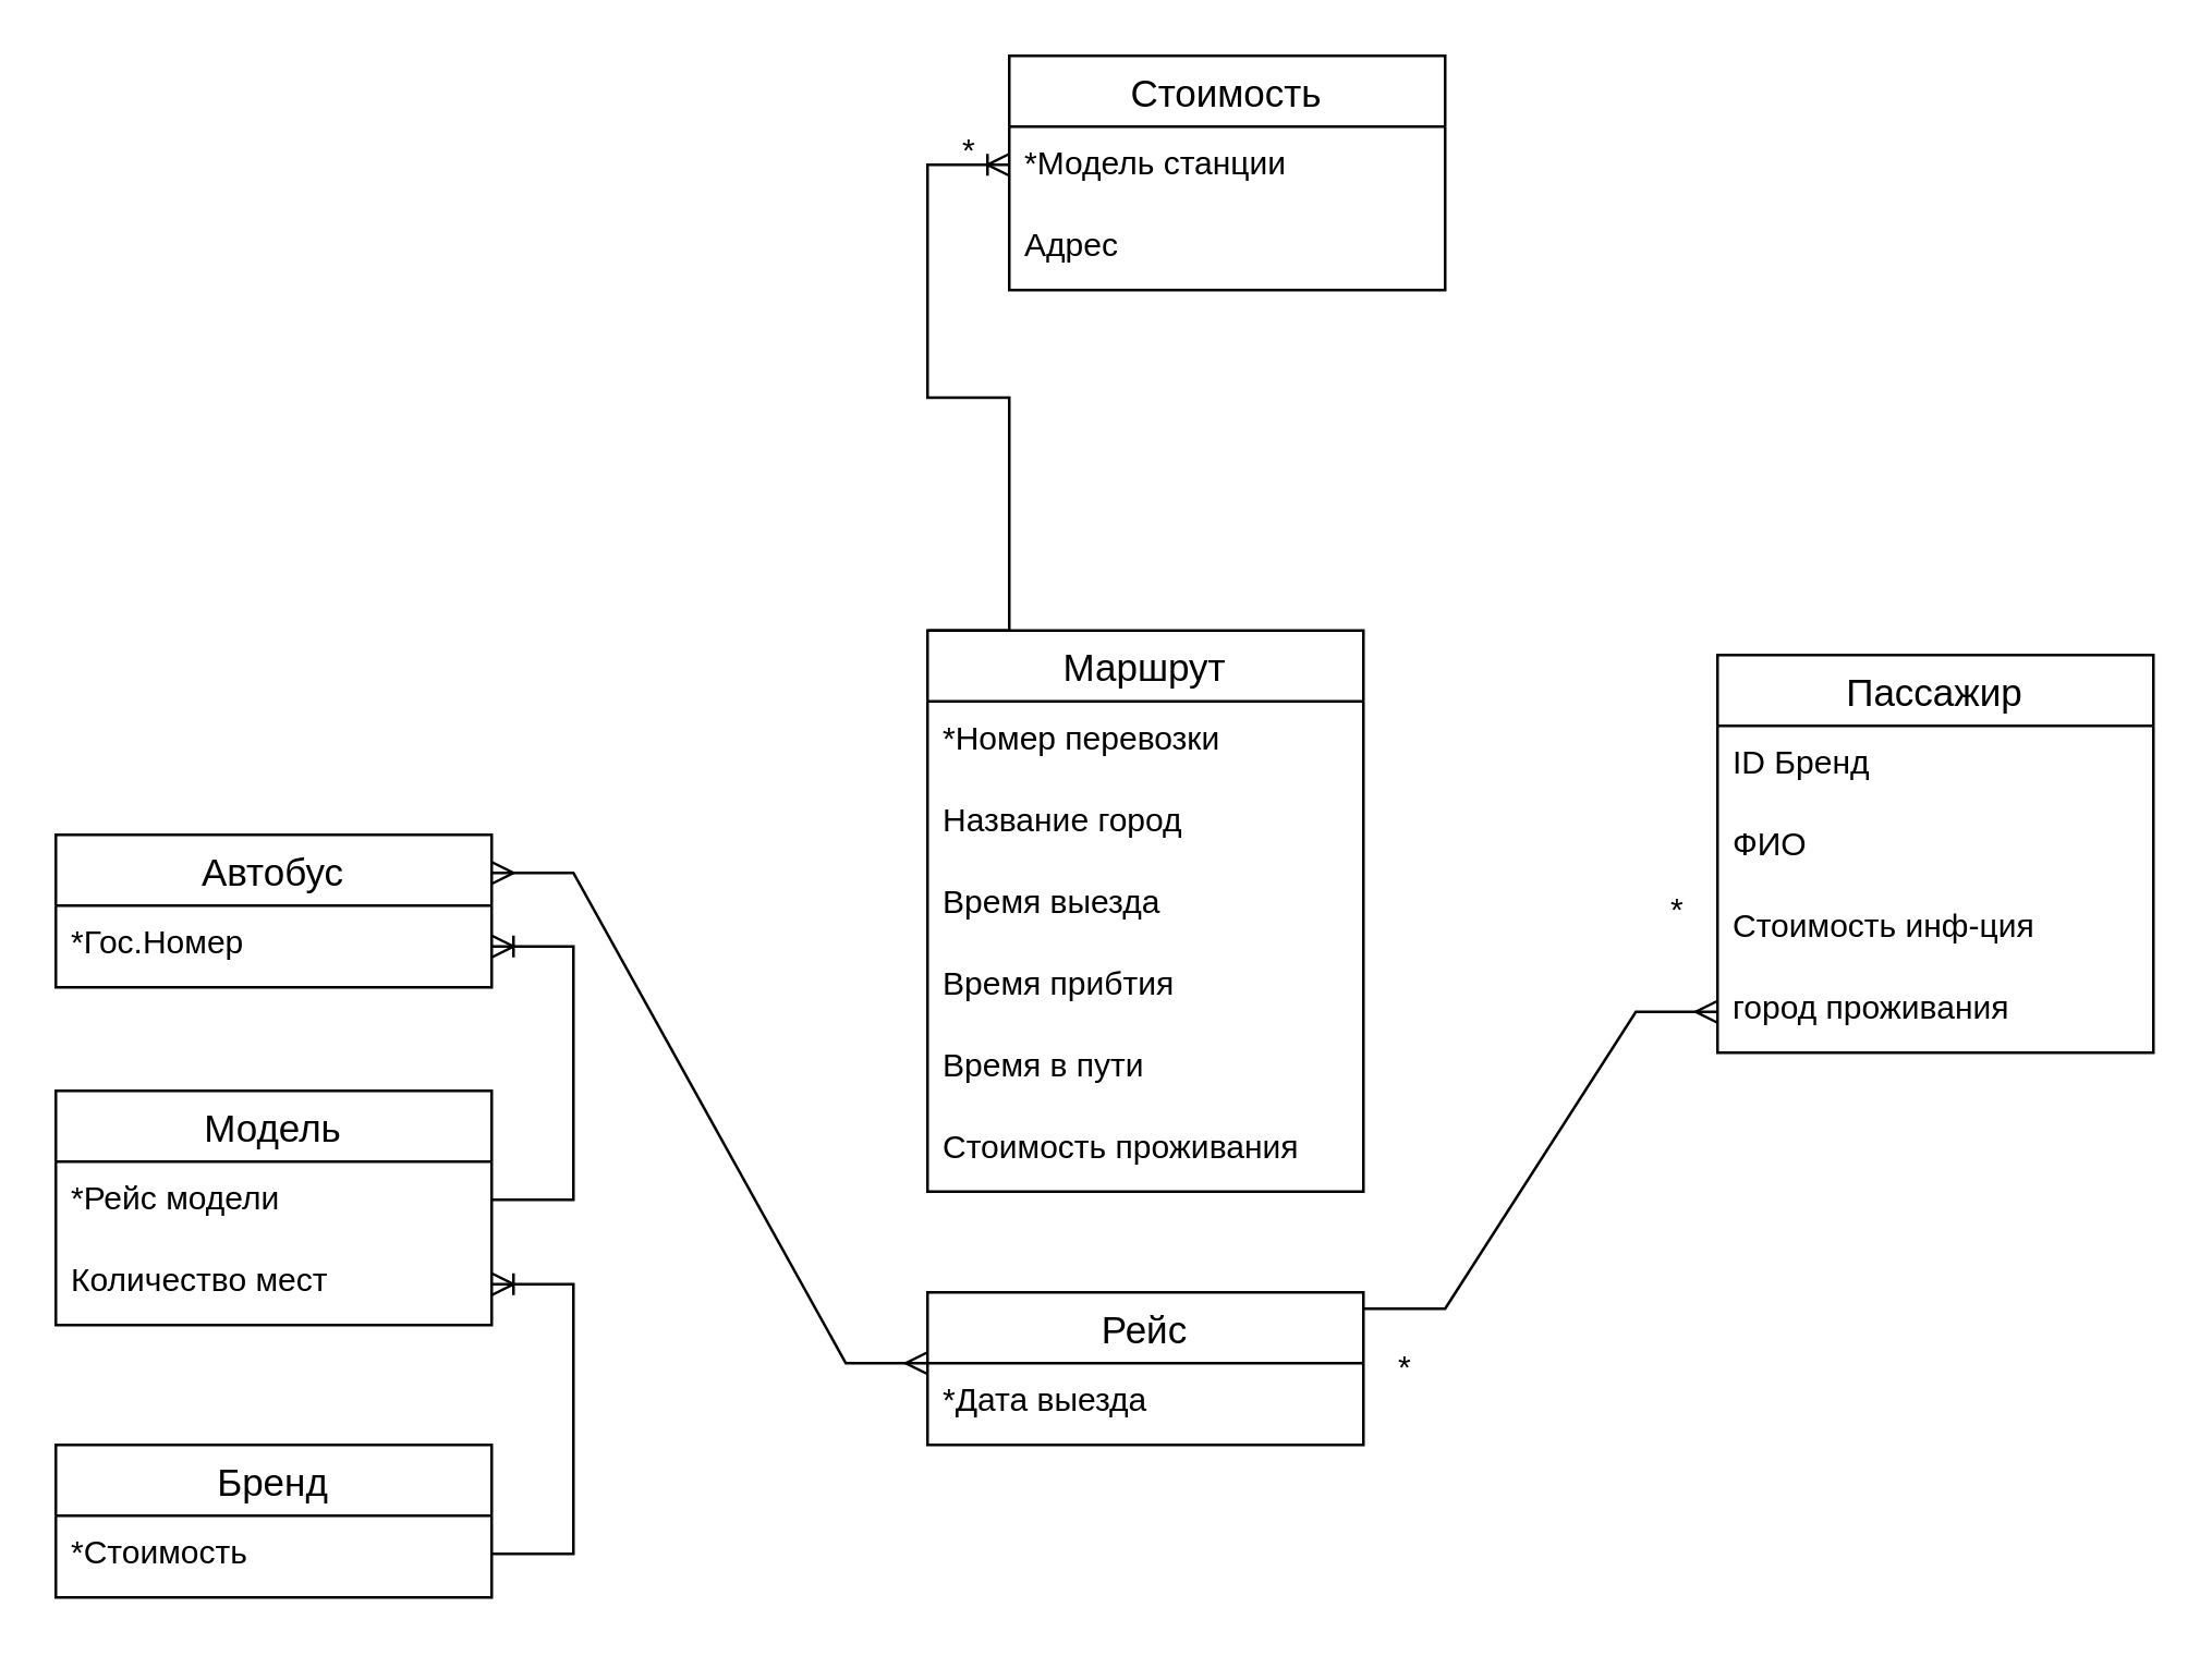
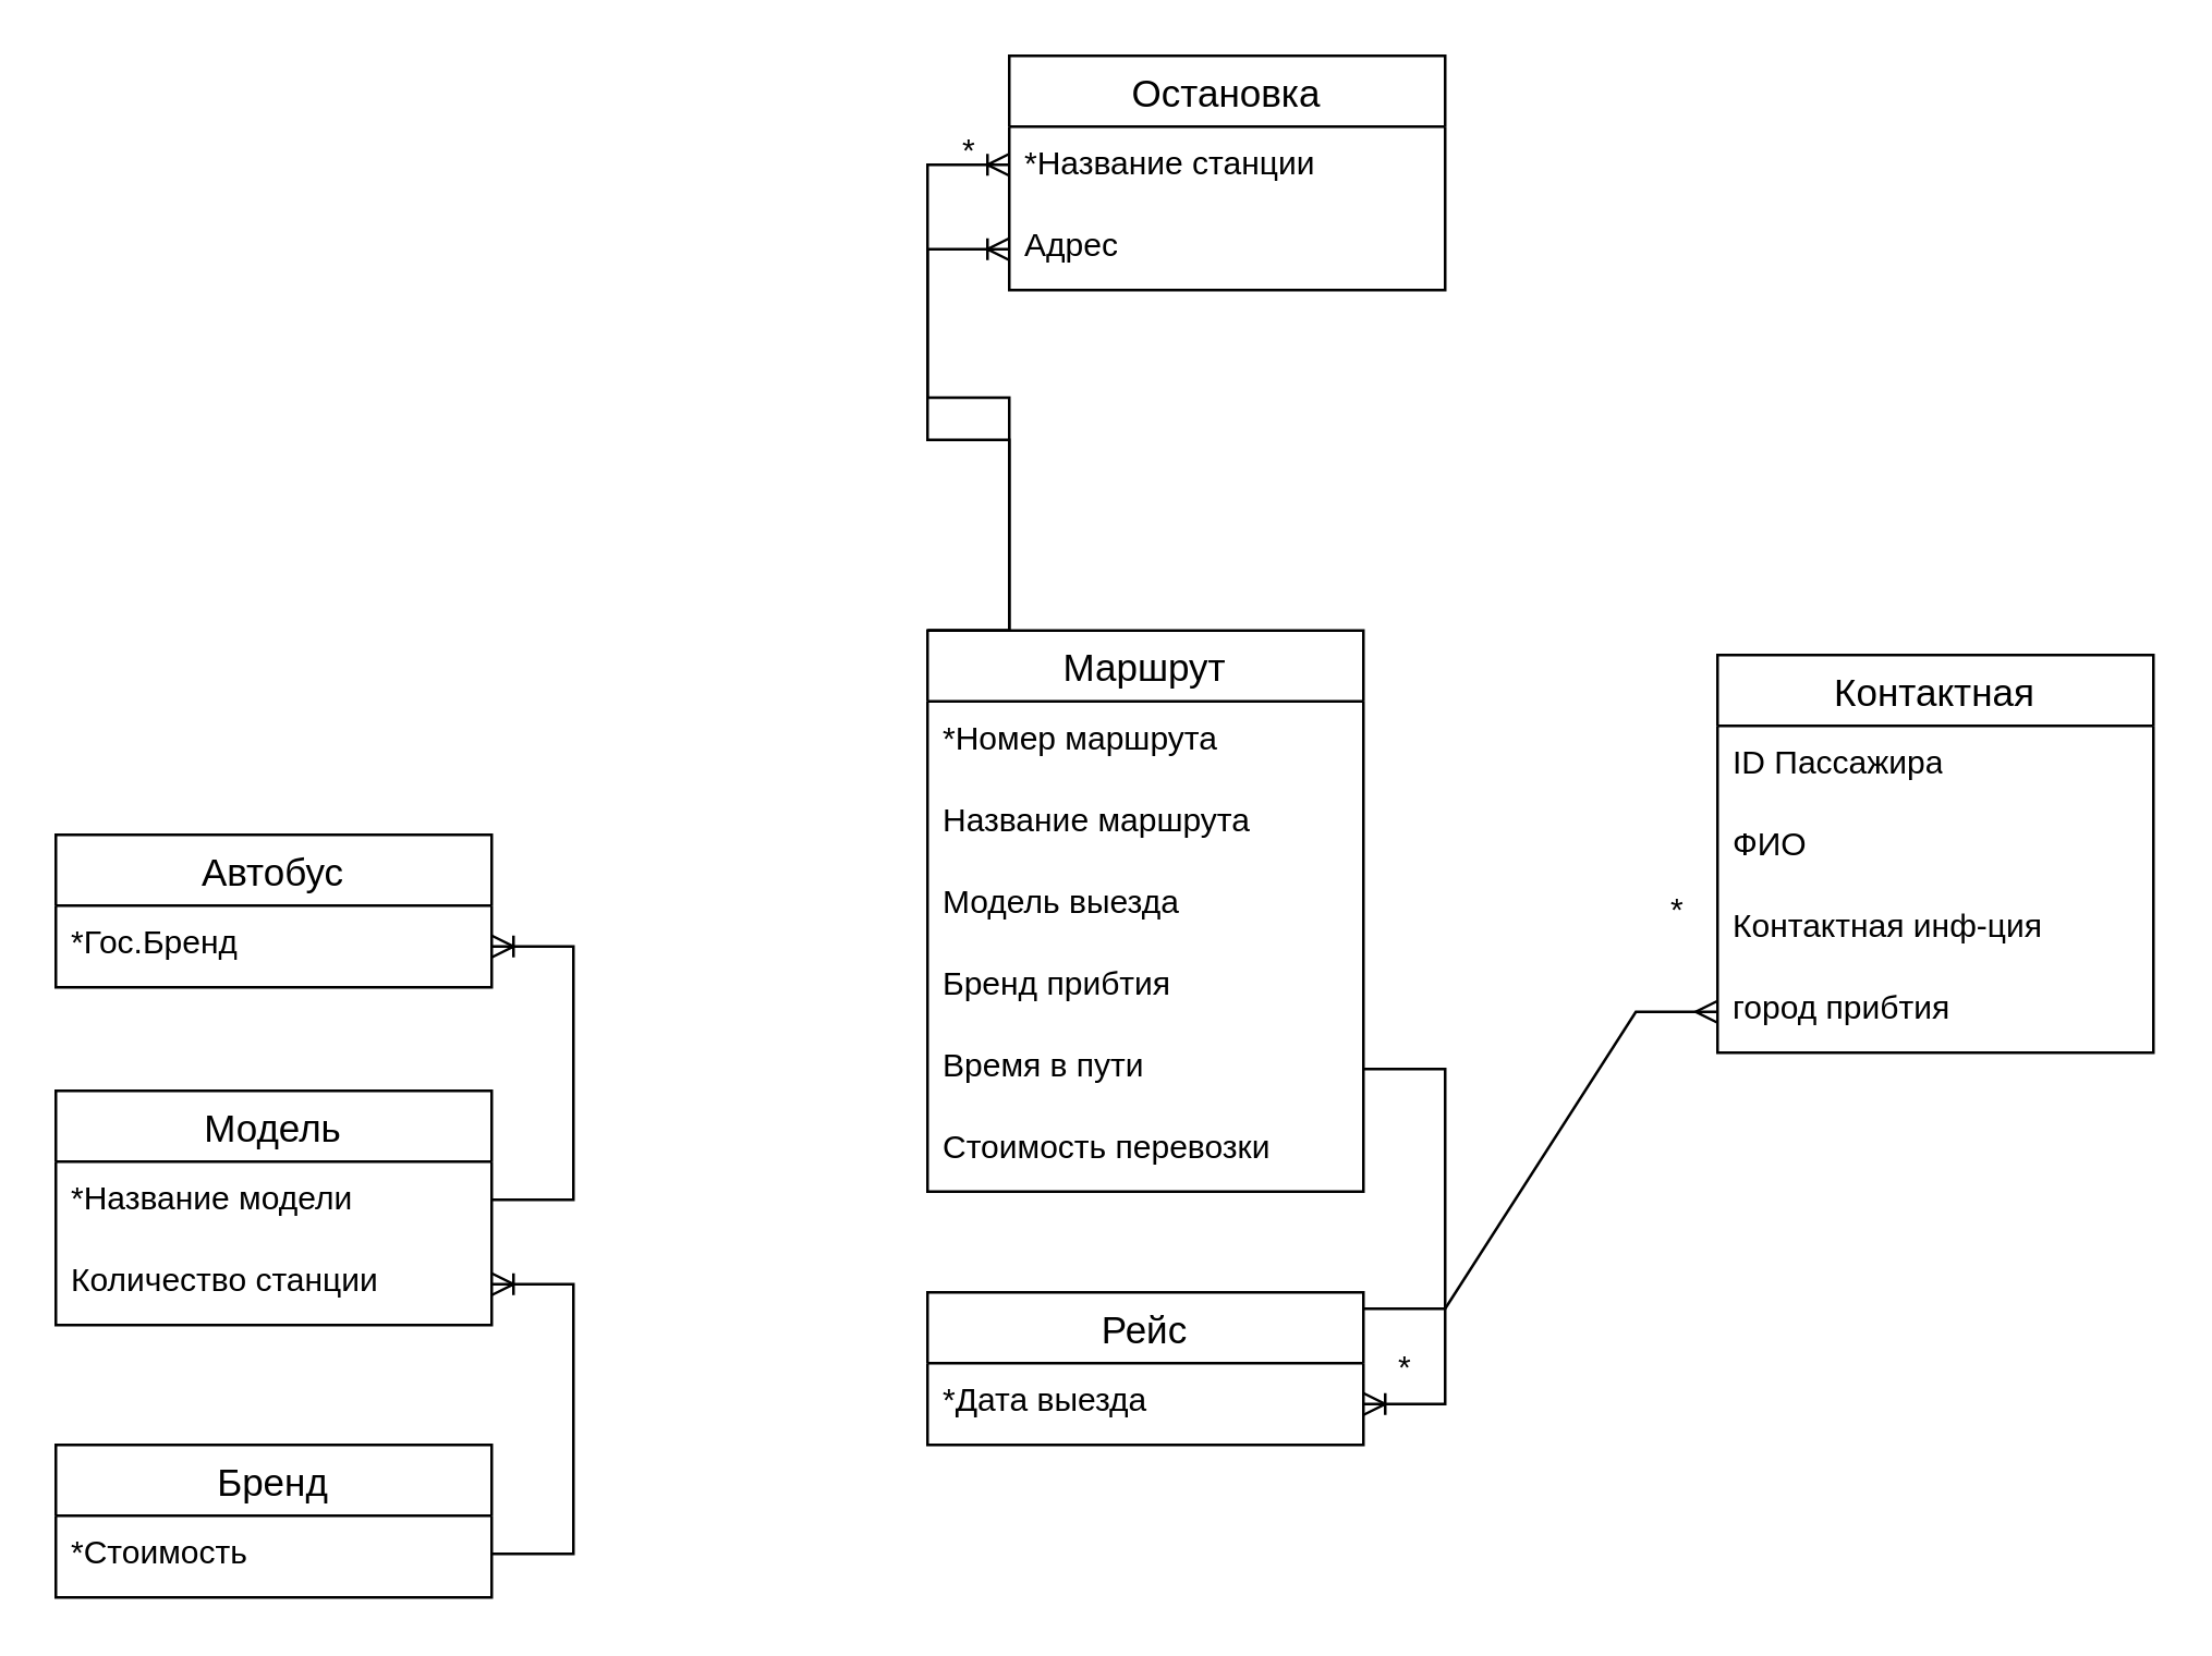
- <mxCell id="2" value="Стоимость" style="swimlane;fontStyle=0;childLayout=stackLayout;horizontal=1;startSize=26;horizontalStack=0;resizeParent=1;resizeParentMax=0;resizeLast=0;collapsible=1;marginBottom=0;align=center;fontSize=14;" vertex="1" parent="1"><mxGeometry x="370" y="20" width="160" height="86" as="geometry" /></mxCell>
+ <mxCell id="2" value="Остановка" style="swimlane;fontStyle=0;childLayout=stackLayout;horizontal=1;startSize=26;horizontalStack=0;resizeParent=1;resizeParentMax=0;resizeLast=0;collapsible=1;marginBottom=0;align=center;fontSize=14;" vertex="1" parent="1"><mxGeometry x="370" y="20" width="160" height="86" as="geometry" /></mxCell>
- <mxCell id="3" value="*Модель станции" style="text;strokeColor=none;fillColor=none;spacingLeft=4;spacingRight=4;overflow=hidden;rotatable=0;points=[[0,0.5],[1,0.5]];portConstraint=eastwest;fontSize=12;whiteSpace=wrap;html=1;" vertex="1" parent="2"><mxGeometry y="26" width="160" height="30" as="geometry" /></mxCell>
+ <mxCell id="3" value="*Название станции" style="text;strokeColor=none;fillColor=none;spacingLeft=4;spacingRight=4;overflow=hidden;rotatable=0;points=[[0,0.5],[1,0.5]];portConstraint=eastwest;fontSize=12;whiteSpace=wrap;html=1;" vertex="1" parent="2"><mxGeometry y="26" width="160" height="30" as="geometry" /></mxCell>
+ <mxCell id="32" value="" style="edgeStyle=entityRelationEdgeStyle;fontSize=12;html=1;endArrow=ERoneToMany;rounded=0;exitX=0;exitY=0;exitDx=0;exitDy=0;entryX=0;entryY=0.5;entryDx=0;entryDy=0;" edge="1" parent="1" source="5" target="4"><mxGeometry width="100" height="100" relative="1" as="geometry"><mxPoint x="230" y="200" as="sourcePoint" /><mxPoint x="360" y="150" as="targetPoint" /><Array as="points"><mxPoint x="370" y="210" /></Array></mxGeometry></mxCell>
- <mxCell id="21" value="Пассажир" style="swimlane;fontStyle=0;childLayout=stackLayout;horizontal=1;startSize=26;horizontalStack=0;resizeParent=1;resizeParentMax=0;resizeLast=0;collapsible=1;marginBottom=0;align=center;fontSize=14;" vertex="1" parent="1"><mxGeometry x="630" y="240" width="160" height="146" as="geometry" /></mxCell>
+ <mxCell id="21" value="Контактная" style="swimlane;fontStyle=0;childLayout=stackLayout;horizontal=1;startSize=26;horizontalStack=0;resizeParent=1;resizeParentMax=0;resizeLast=0;collapsible=1;marginBottom=0;align=center;fontSize=14;" vertex="1" parent="1"><mxGeometry x="630" y="240" width="160" height="146" as="geometry" /></mxCell>
- <mxCell id="6" value="*Номер перевозки" style="text;strokeColor=none;fillColor=none;spacingLeft=4;spacingRight=4;overflow=hidden;rotatable=0;points=[[0,0.5],[1,0.5]];portConstraint=eastwest;fontSize=12;whiteSpace=wrap;html=1;" vertex="1" parent="5"><mxGeometry y="26" width="160" height="30" as="geometry" /></mxCell>
+ <mxCell id="6" value="*Номер маршрута" style="text;strokeColor=none;fillColor=none;spacingLeft=4;spacingRight=4;overflow=hidden;rotatable=0;points=[[0,0.5],[1,0.5]];portConstraint=eastwest;fontSize=12;whiteSpace=wrap;html=1;" vertex="1" parent="5"><mxGeometry y="26" width="160" height="30" as="geometry" /></mxCell>
- <mxCell id="22" value="ID Бренд" style="text;strokeColor=none;fillColor=none;spacingLeft=4;spacingRight=4;overflow=hidden;rotatable=0;points=[[0,0.5],[1,0.5]];portConstraint=eastwest;fontSize=12;whiteSpace=wrap;html=1;" vertex="1" parent="21"><mxGeometry y="26" width="160" height="30" as="geometry" /></mxCell>
+ <mxCell id="22" value="ID Пассажира" style="text;strokeColor=none;fillColor=none;spacingLeft=4;spacingRight=4;overflow=hidden;rotatable=0;points=[[0,0.5],[1,0.5]];portConstraint=eastwest;fontSize=12;whiteSpace=wrap;html=1;" vertex="1" parent="21"><mxGeometry y="26" width="160" height="30" as="geometry" /></mxCell>
- <mxCell id="7" value="Название город" style="text;strokeColor=none;fillColor=none;spacingLeft=4;spacingRight=4;overflow=hidden;rotatable=0;points=[[0,0.5],[1,0.5]];portConstraint=eastwest;fontSize=12;whiteSpace=wrap;html=1;" vertex="1" parent="5"><mxGeometry y="56" width="160" height="30" as="geometry" /></mxCell>
+ <mxCell id="7" value="Название маршрута" style="text;strokeColor=none;fillColor=none;spacingLeft=4;spacingRight=4;overflow=hidden;rotatable=0;points=[[0,0.5],[1,0.5]];portConstraint=eastwest;fontSize=12;whiteSpace=wrap;html=1;" vertex="1" parent="5"><mxGeometry y="56" width="160" height="30" as="geometry" /></mxCell>
- <mxCell id="8" value="Время выезда" style="text;strokeColor=none;fillColor=none;spacingLeft=4;spacingRight=4;overflow=hidden;rotatable=0;points=[[0,0.5],[1,0.5]];portConstraint=eastwest;fontSize=12;whiteSpace=wrap;html=1;" vertex="1" parent="5"><mxGeometry y="86" width="160" height="30" as="geometry" /></mxCell>
+ <mxCell id="8" value="Модель выезда" style="text;strokeColor=none;fillColor=none;spacingLeft=4;spacingRight=4;overflow=hidden;rotatable=0;points=[[0,0.5],[1,0.5]];portConstraint=eastwest;fontSize=12;whiteSpace=wrap;html=1;" vertex="1" parent="5"><mxGeometry y="86" width="160" height="30" as="geometry" /></mxCell>
- <mxCell id="24" value="Стоимость инф-ция" style="text;strokeColor=none;fillColor=none;spacingLeft=4;spacingRight=4;overflow=hidden;rotatable=0;points=[[0,0.5],[1,0.5]];portConstraint=eastwest;fontSize=12;whiteSpace=wrap;html=1;" vertex="1" parent="21"><mxGeometry y="86" width="160" height="30" as="geometry" /></mxCell>
+ <mxCell id="24" value="Контактная инф-ция" style="text;strokeColor=none;fillColor=none;spacingLeft=4;spacingRight=4;overflow=hidden;rotatable=0;points=[[0,0.5],[1,0.5]];portConstraint=eastwest;fontSize=12;whiteSpace=wrap;html=1;" vertex="1" parent="21"><mxGeometry y="86" width="160" height="30" as="geometry" /></mxCell>
- <mxCell id="13" value="*Гос.Номер" style="text;strokeColor=none;fillColor=none;spacingLeft=4;spacingRight=4;overflow=hidden;rotatable=0;points=[[0,0.5],[1,0.5]];portConstraint=eastwest;fontSize=12;whiteSpace=wrap;html=1;" vertex="1" parent="12"><mxGeometry y="26" width="160" height="30" as="geometry" /></mxCell>
+ <mxCell id="13" value="*Гос.Бренд" style="text;strokeColor=none;fillColor=none;spacingLeft=4;spacingRight=4;overflow=hidden;rotatable=0;points=[[0,0.5],[1,0.5]];portConstraint=eastwest;fontSize=12;whiteSpace=wrap;html=1;" vertex="1" parent="12"><mxGeometry y="26" width="160" height="30" as="geometry" /></mxCell>
- <mxCell id="9" value="Время прибтия" style="text;strokeColor=none;fillColor=none;spacingLeft=4;spacingRight=4;overflow=hidden;rotatable=0;points=[[0,0.5],[1,0.5]];portConstraint=eastwest;fontSize=12;whiteSpace=wrap;html=1;" vertex="1" parent="5"><mxGeometry y="116" width="160" height="30" as="geometry" /></mxCell>
+ <mxCell id="9" value="Бренд прибтия" style="text;strokeColor=none;fillColor=none;spacingLeft=4;spacingRight=4;overflow=hidden;rotatable=0;points=[[0,0.5],[1,0.5]];portConstraint=eastwest;fontSize=12;whiteSpace=wrap;html=1;" vertex="1" parent="5"><mxGeometry y="116" width="160" height="30" as="geometry" /></mxCell>
- <mxCell id="25" value="город проживания" style="text;strokeColor=none;fillColor=none;spacingLeft=4;spacingRight=4;overflow=hidden;rotatable=0;points=[[0,0.5],[1,0.5]];portConstraint=eastwest;fontSize=12;whiteSpace=wrap;html=1;" vertex="1" parent="21"><mxGeometry y="116" width="160" height="30" as="geometry" /></mxCell>
+ <mxCell id="25" value="город прибтия" style="text;strokeColor=none;fillColor=none;spacingLeft=4;spacingRight=4;overflow=hidden;rotatable=0;points=[[0,0.5],[1,0.5]];portConstraint=eastwest;fontSize=12;whiteSpace=wrap;html=1;" vertex="1" parent="21"><mxGeometry y="116" width="160" height="30" as="geometry" /></mxCell>
- <mxCell id="28" value="" style="edgeStyle=entityRelationEdgeStyle;fontSize=12;html=1;endArrow=ERmany;startArrow=ERmany;rounded=0;entryX=0;entryY=0;entryDx=0;entryDy=0;entryPerimeter=0;exitX=1;exitY=0.25;exitDx=0;exitDy=0;" edge="1" parent="1" source="12" target="20"><mxGeometry width="100" height="100" relative="1" as="geometry"><mxPoint x="230" y="590" as="sourcePoint" /><mxPoint x="330" y="490" as="targetPoint" /></mxGeometry></mxCell>
+ <mxCell id="29" value="" style="edgeStyle=entityRelationEdgeStyle;fontSize=12;html=1;endArrow=ERoneToMany;rounded=0;entryX=1;entryY=0.5;entryDx=0;entryDy=0;exitX=1;exitY=0.5;exitDx=0;exitDy=0;" edge="1" parent="1" source="10" target="20"><mxGeometry width="100" height="100" relative="1" as="geometry"><mxPoint x="530" y="370" as="sourcePoint" /><mxPoint x="630" y="270" as="targetPoint" /></mxGeometry></mxCell>
- <mxCell id="11" value="Стоимость проживания" style="text;strokeColor=none;fillColor=none;spacingLeft=4;spacingRight=4;overflow=hidden;rotatable=0;points=[[0,0.5],[1,0.5]];portConstraint=eastwest;fontSize=12;whiteSpace=wrap;html=1;" vertex="1" parent="5"><mxGeometry y="176" width="160" height="30" as="geometry" /></mxCell>
+ <mxCell id="11" value="Стоимость перевозки" style="text;strokeColor=none;fillColor=none;spacingLeft=4;spacingRight=4;overflow=hidden;rotatable=0;points=[[0,0.5],[1,0.5]];portConstraint=eastwest;fontSize=12;whiteSpace=wrap;html=1;" vertex="1" parent="5"><mxGeometry y="176" width="160" height="30" as="geometry" /></mxCell>
- <mxCell id="15" value="*Рейс модели" style="text;strokeColor=none;fillColor=none;spacingLeft=4;spacingRight=4;overflow=hidden;rotatable=0;points=[[0,0.5],[1,0.5]];portConstraint=eastwest;fontSize=12;whiteSpace=wrap;html=1;" vertex="1" parent="14"><mxGeometry y="26" width="160" height="30" as="geometry" /></mxCell>
+ <mxCell id="15" value="*Название модели" style="text;strokeColor=none;fillColor=none;spacingLeft=4;spacingRight=4;overflow=hidden;rotatable=0;points=[[0,0.5],[1,0.5]];portConstraint=eastwest;fontSize=12;whiteSpace=wrap;html=1;" vertex="1" parent="14"><mxGeometry y="26" width="160" height="30" as="geometry" /></mxCell>
- <mxCell id="16" value="Количество мест" style="text;strokeColor=none;fillColor=none;spacingLeft=4;spacingRight=4;overflow=hidden;rotatable=0;points=[[0,0.5],[1,0.5]];portConstraint=eastwest;fontSize=12;whiteSpace=wrap;html=1;" vertex="1" parent="14"><mxGeometry y="56" width="160" height="30" as="geometry" /></mxCell>
+ <mxCell id="16" value="Количество станции" style="text;strokeColor=none;fillColor=none;spacingLeft=4;spacingRight=4;overflow=hidden;rotatable=0;points=[[0,0.5],[1,0.5]];portConstraint=eastwest;fontSize=12;whiteSpace=wrap;html=1;" vertex="1" parent="14"><mxGeometry y="56" width="160" height="30" as="geometry" /></mxCell>
